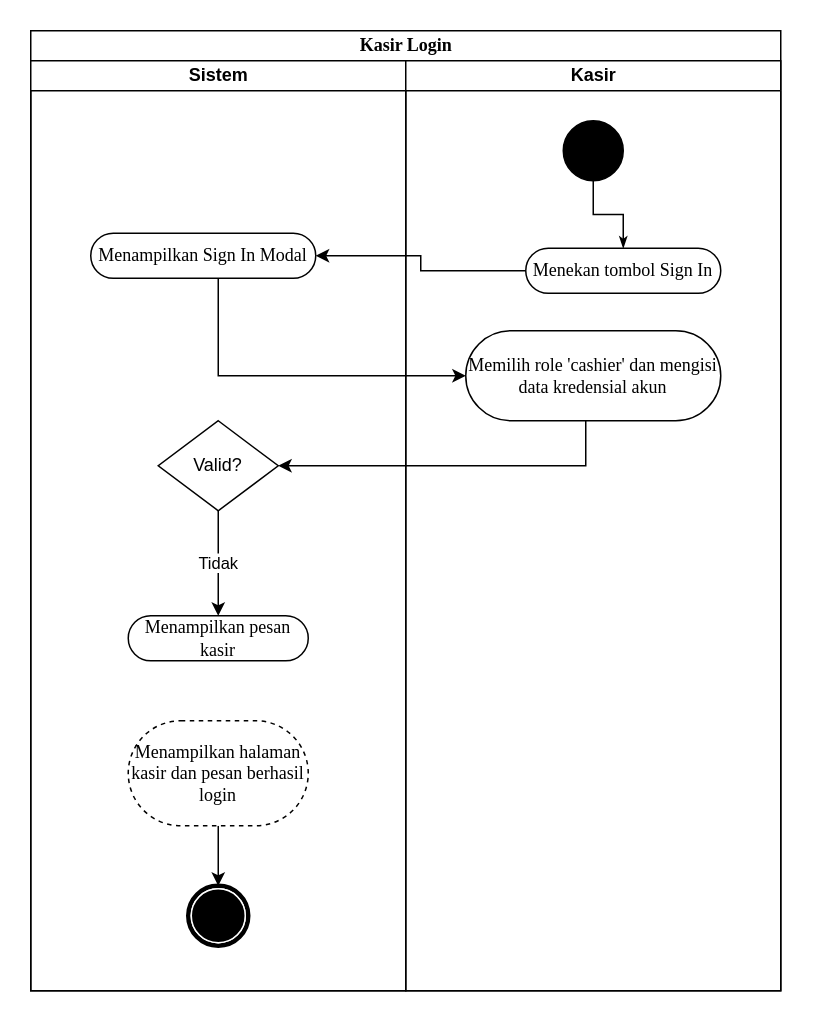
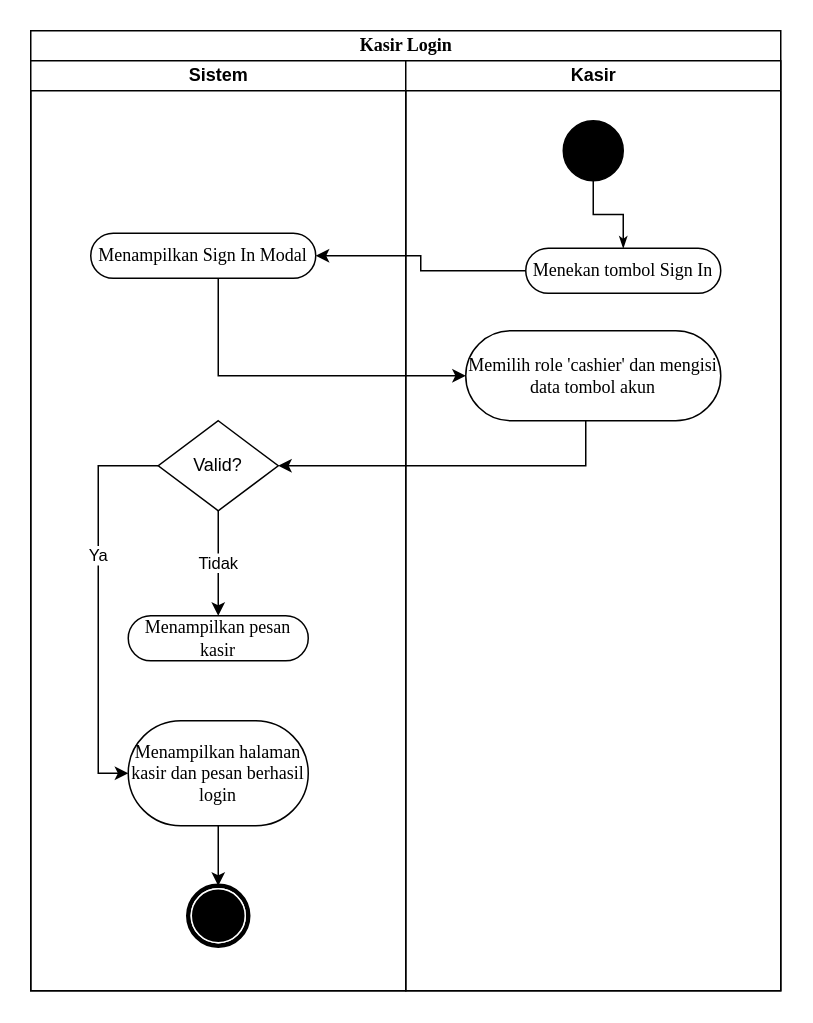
- <mxCell id="16" value="Memilih role 'cashier' dan mengisi data kredensial akun" style="whiteSpace=wrap;html=1;fontFamily=Verdana;rounded=1;shadow=0;comic=0;labelBackgroundColor=none;strokeWidth=1;arcSize=50;" parent="12" vertex="1"><mxGeometry x="40" y="180" width="170" height="60" as="geometry" /></mxCell>
+ <mxCell id="16" value="Memilih role 'cashier' dan mengisi data tombol akun" style="whiteSpace=wrap;html=1;fontFamily=Verdana;rounded=1;shadow=0;comic=0;labelBackgroundColor=none;strokeWidth=1;arcSize=50;" parent="12" vertex="1"><mxGeometry x="40" y="180" width="170" height="60" as="geometry" /></mxCell>
+ <mxCell id="6" value="Ya" style="edgeStyle=orthogonalEdgeStyle;rounded=0;orthogonalLoop=1;jettySize=auto;html=1;entryX=0;entryY=0.5;entryDx=0;entryDy=0;" parent="3" source="7" target="10" edge="1"><mxGeometry x="-0.245" relative="1" as="geometry"><Array as="points"><mxPoint x="45" y="270" /><mxPoint x="45" y="475" /></Array><mxPoint as="offset" /></mxGeometry></mxCell>
- <mxCell id="10" value="Menampilkan halaman kasir dan pesan berhasil login" style="whiteSpace=wrap;html=1;fontFamily=Verdana;rounded=1;shadow=0;comic=0;labelBackgroundColor=none;strokeWidth=1;arcSize=50;dashed=1;" parent="3" vertex="1"><mxGeometry x="65" y="440" width="120" height="70" as="geometry" /></mxCell>
+ <mxCell id="10" value="Menampilkan halaman kasir dan pesan berhasil login" style="whiteSpace=wrap;html=1;fontFamily=Verdana;rounded=1;shadow=0;comic=0;labelBackgroundColor=none;strokeWidth=1;arcSize=50;" parent="3" vertex="1"><mxGeometry x="65" y="440" width="120" height="70" as="geometry" /></mxCell>
